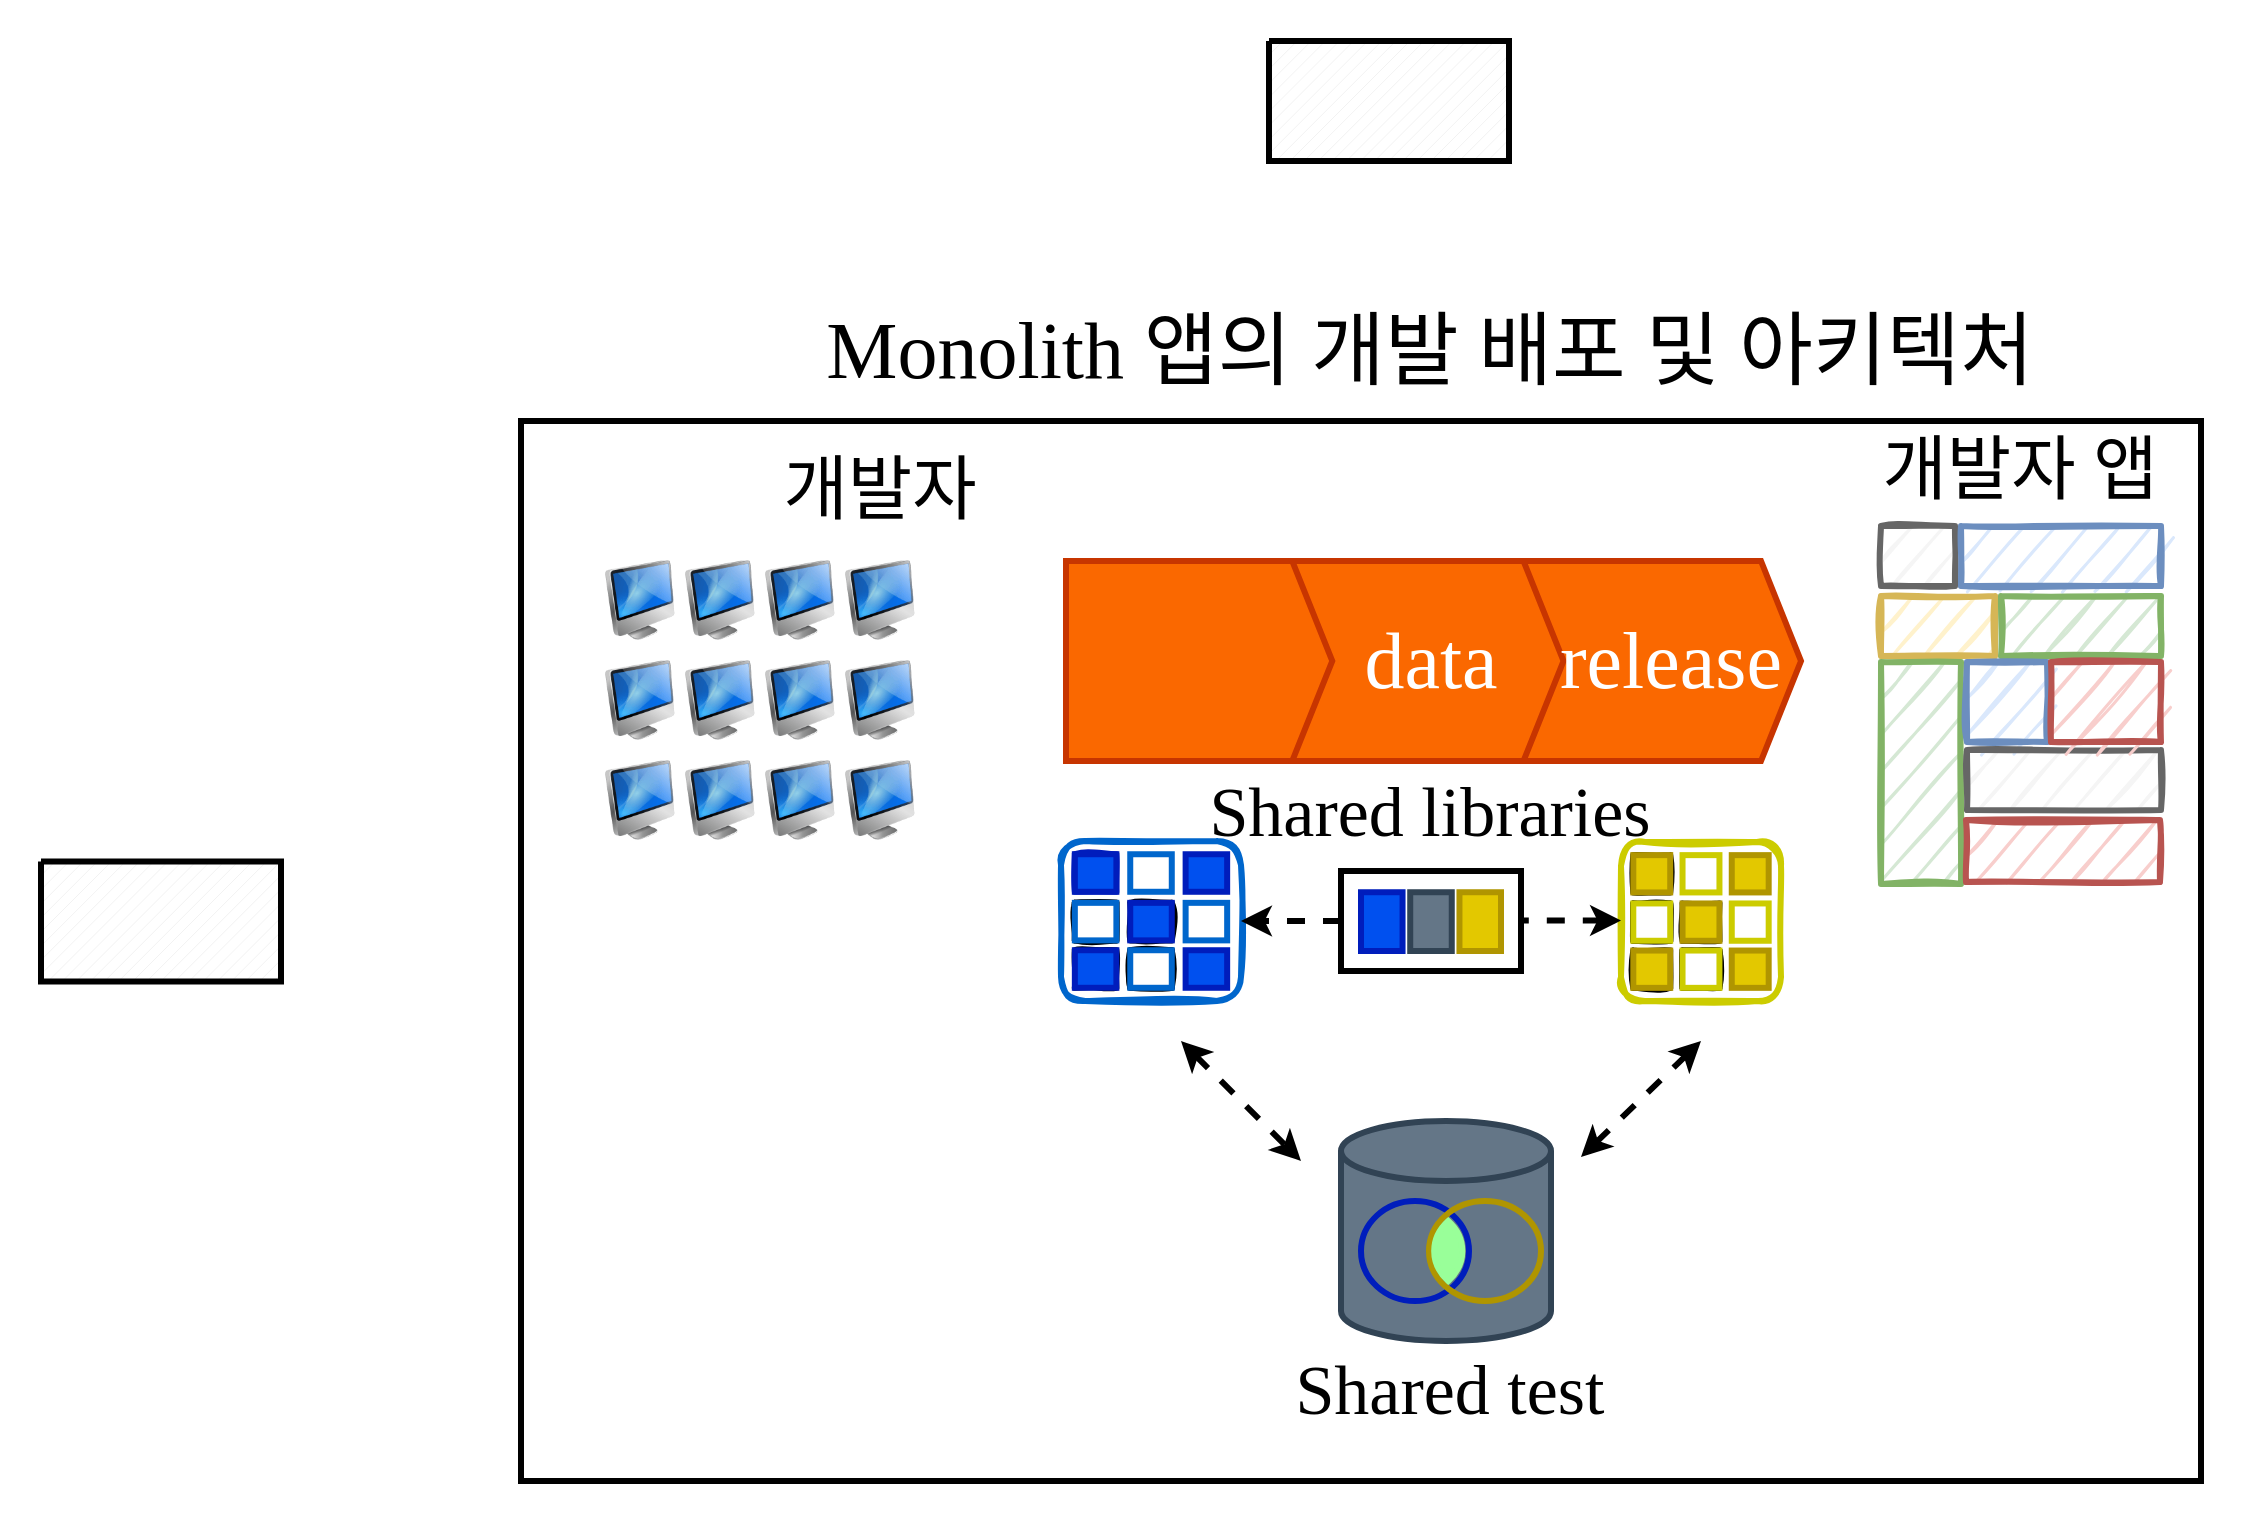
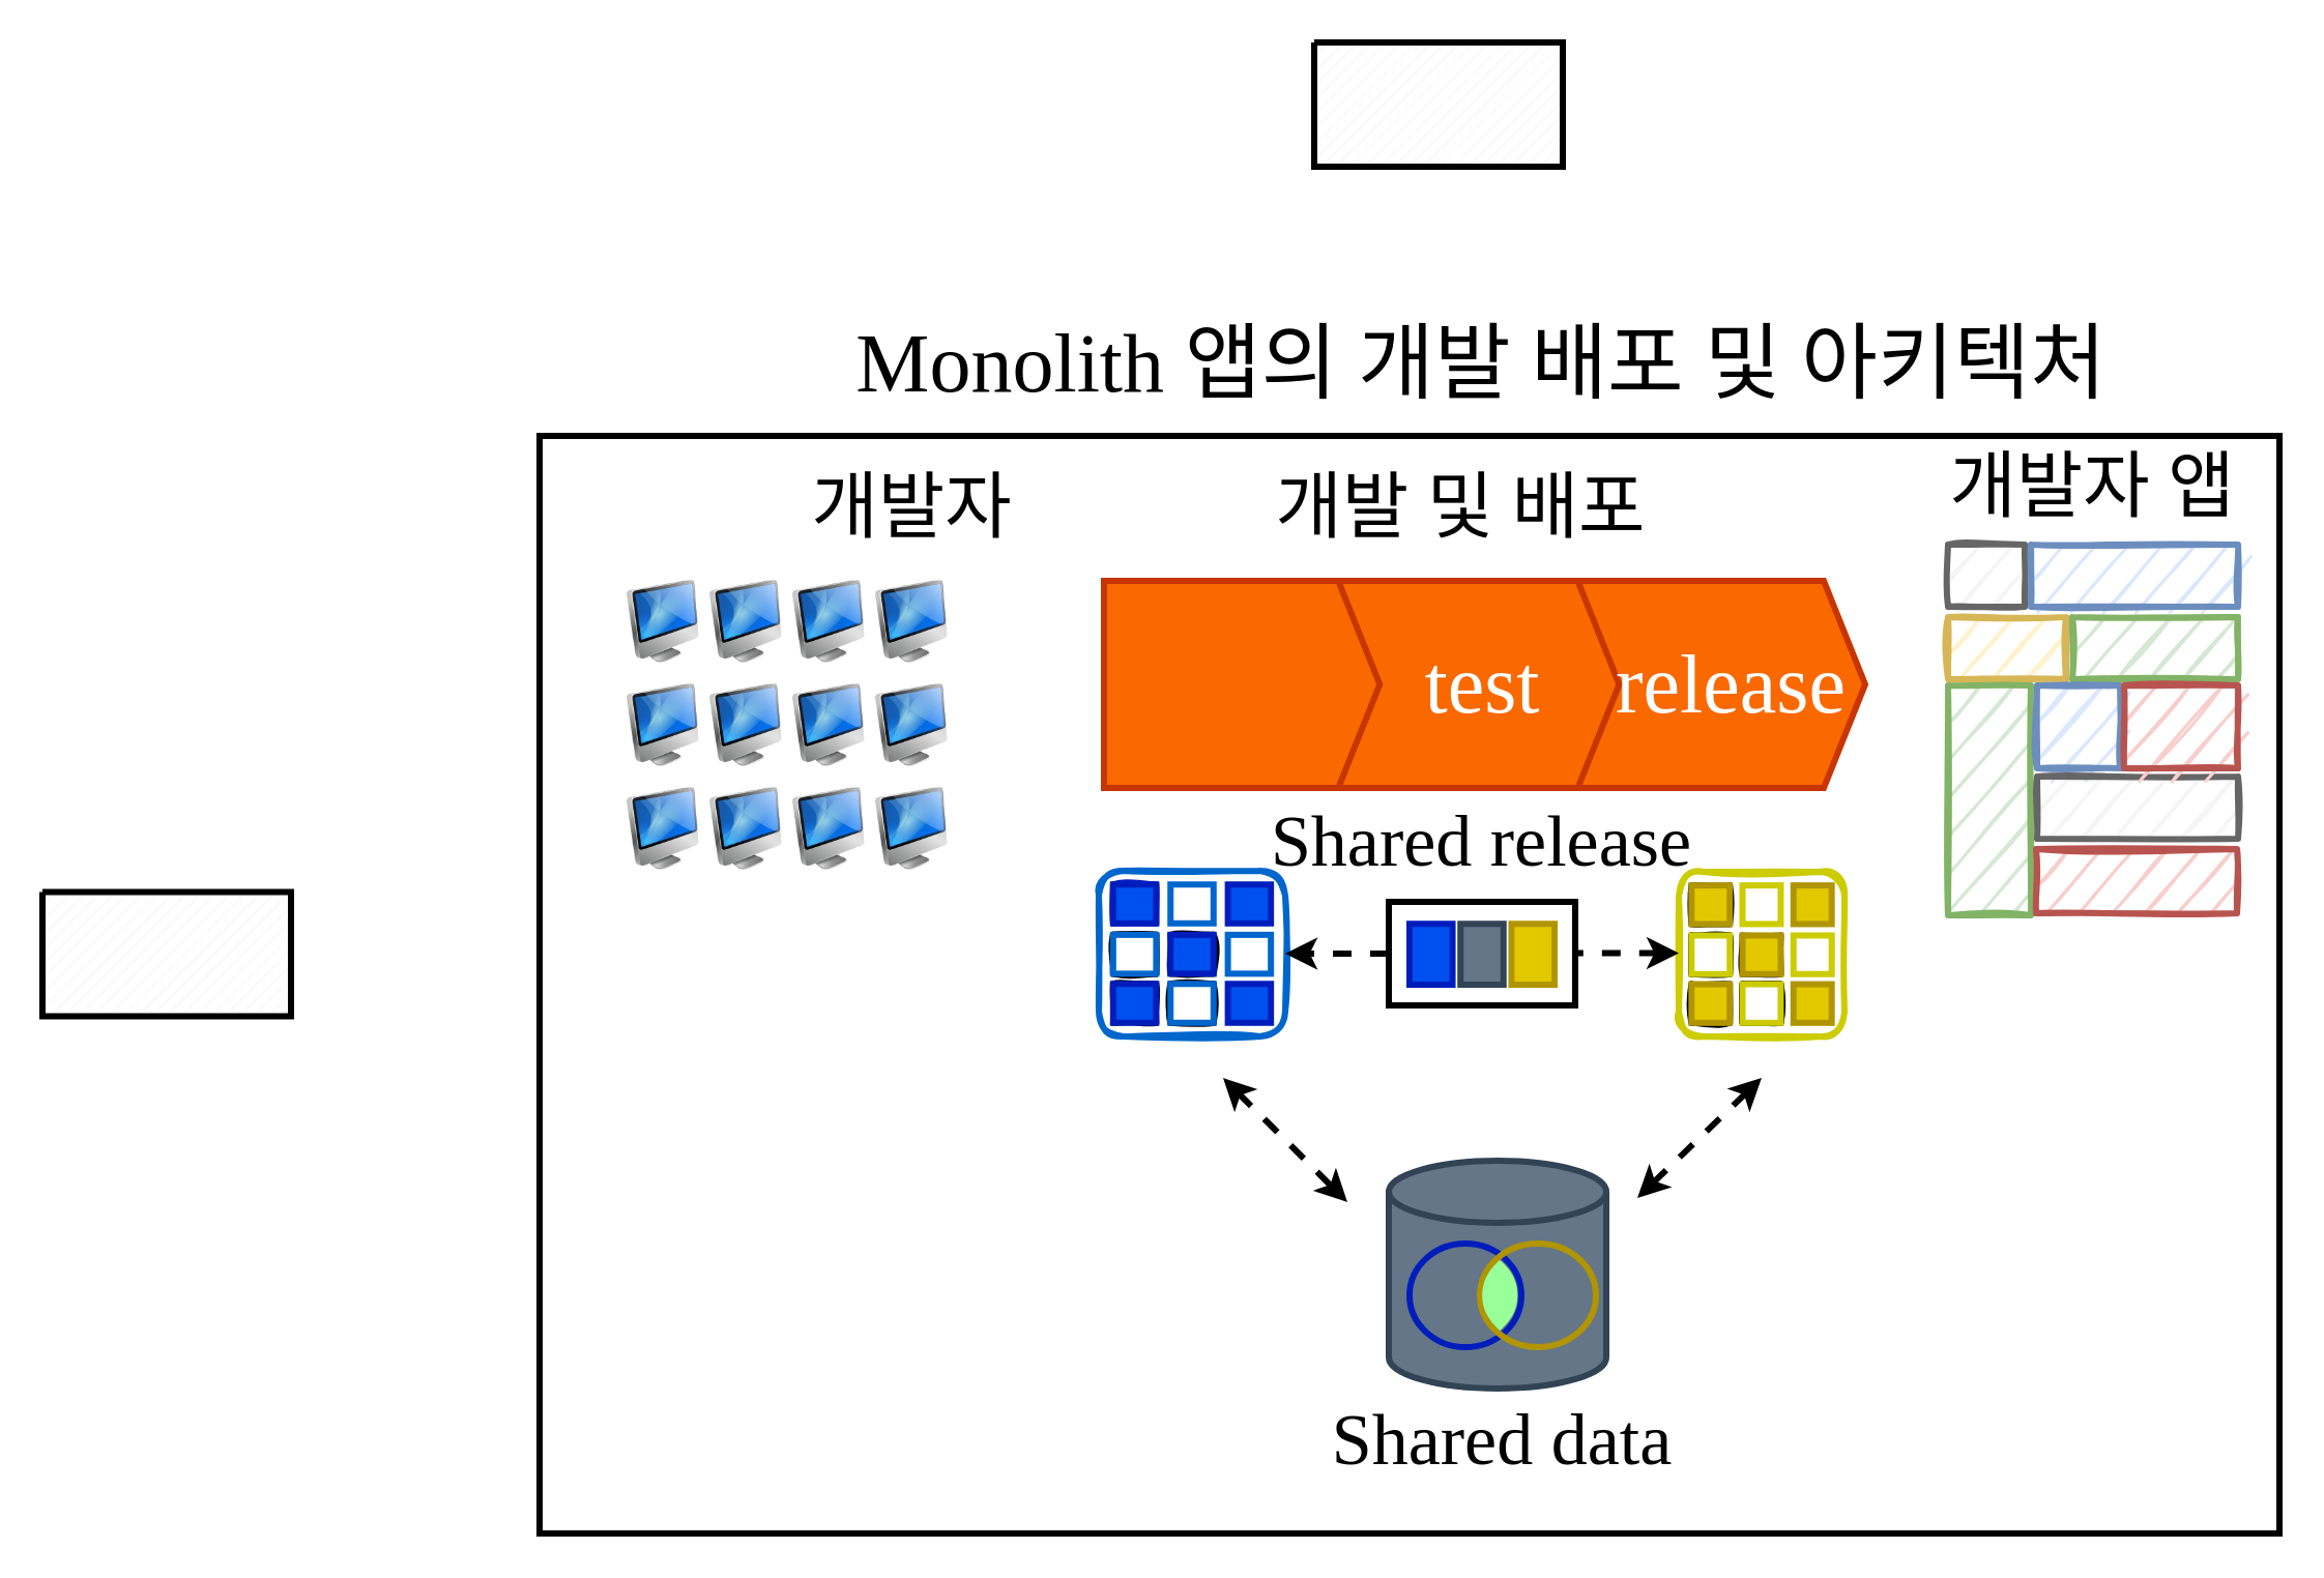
+ <mxCell id="4" value="개발 및 배포" style="text;html=1;strokeColor=none;fillColor=none;align=center;verticalAlign=middle;whiteSpace=wrap;rounded=0;fontFamily=빙그레 싸만코체 Bold;fontSource=https%3A%2F%2Fcdn.jsdelivr.net%2Fgh%2Fprojectnoonnu%2Fnoonfonts_20-10%401.0%2FBinggraeSamanco-Bold.woff;fontSize=35;" vertex="1" parent="1"><mxGeometry x="530" y="230" width="350" height="30" as="geometry" /></mxCell>
- <mxCell id="22" value="data" style="shape=step;perimeter=stepPerimeter;whiteSpace=wrap;html=1;fixedSize=1;fontFamily=빙그레 싸만코체 Bold;fontSource=https%3A%2F%2Fcdn.jsdelivr.net%2Fgh%2Fprojectnoonnu%2Fnoonfonts_20-10%401.0%2FBinggraeSamanco-Bold.woff;fontSize=40;strokeWidth=3;fillColor=#fa6800;fontColor=#FFFFFF;strokeColor=#C73500;" vertex="1" parent="21"><mxGeometry x="115.625" width="138.75" height="100" as="geometry" /></mxCell>
+ <mxCell id="22" value="test" style="shape=step;perimeter=stepPerimeter;whiteSpace=wrap;html=1;fixedSize=1;fontFamily=빙그레 싸만코체 Bold;fontSource=https%3A%2F%2Fcdn.jsdelivr.net%2Fgh%2Fprojectnoonnu%2Fnoonfonts_20-10%401.0%2FBinggraeSamanco-Bold.woff;fontSize=40;strokeWidth=3;fillColor=#fa6800;fontColor=#FFFFFF;strokeColor=#C73500;" vertex="1" parent="21"><mxGeometry x="115.625" width="138.75" height="100" as="geometry" /></mxCell>
- <mxCell id="76" value="Shared libraries" style="text;html=1;strokeColor=none;fillColor=none;align=center;verticalAlign=middle;whiteSpace=wrap;rounded=0;fontFamily=빙그레 싸만코체 Bold;fontSource=https%3A%2F%2Fcdn.jsdelivr.net%2Fgh%2Fprojectnoonnu%2Fnoonfonts_20-10%401.0%2FBinggraeSamanco-Bold.woff;fontSize=35;" vertex="1" parent="1"><mxGeometry x="540" y="390.5" width="350" height="30" as="geometry" /></mxCell>
+ <mxCell id="76" value="Shared release" style="text;html=1;strokeColor=none;fillColor=none;align=center;verticalAlign=middle;whiteSpace=wrap;rounded=0;fontFamily=빙그레 싸만코체 Bold;fontSource=https%3A%2F%2Fcdn.jsdelivr.net%2Fgh%2Fprojectnoonnu%2Fnoonfonts_20-10%401.0%2FBinggraeSamanco-Bold.woff;fontSize=35;" vertex="1" parent="1"><mxGeometry x="540" y="390.5" width="350" height="30" as="geometry" /></mxCell>
- <mxCell id="82" value="Shared test" style="text;html=1;strokeColor=none;fillColor=none;align=center;verticalAlign=middle;whiteSpace=wrap;rounded=0;fontFamily=빙그레 싸만코체 Bold;fontSource=https%3A%2F%2Fcdn.jsdelivr.net%2Fgh%2Fprojectnoonnu%2Fnoonfonts_20-10%401.0%2FBinggraeSamanco-Bold.woff;fontSize=35;" vertex="1" parent="1"><mxGeometry x="550" y="680" width="350" height="30" as="geometry" /></mxCell>
+ <mxCell id="82" value="Shared data" style="text;html=1;strokeColor=none;fillColor=none;align=center;verticalAlign=middle;whiteSpace=wrap;rounded=0;fontFamily=빙그레 싸만코체 Bold;fontSource=https%3A%2F%2Fcdn.jsdelivr.net%2Fgh%2Fprojectnoonnu%2Fnoonfonts_20-10%401.0%2FBinggraeSamanco-Bold.woff;fontSize=35;" vertex="1" parent="1"><mxGeometry x="550" y="680" width="350" height="30" as="geometry" /></mxCell>
